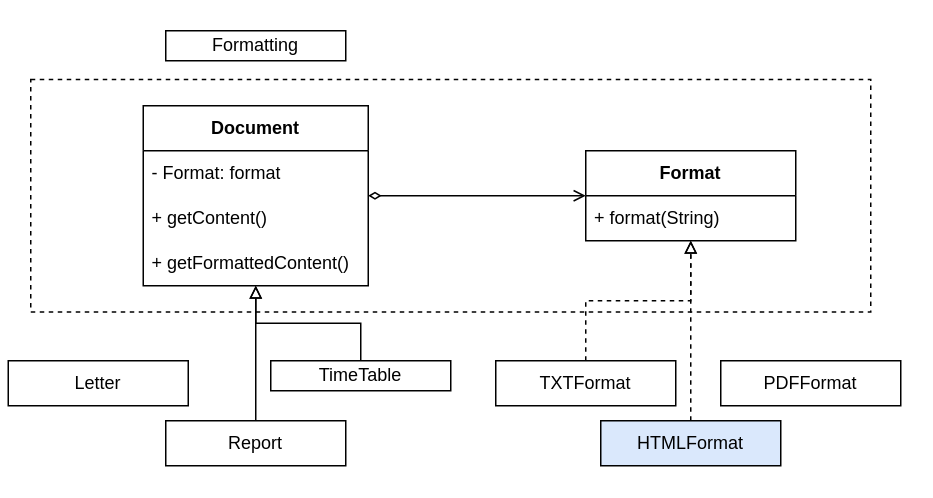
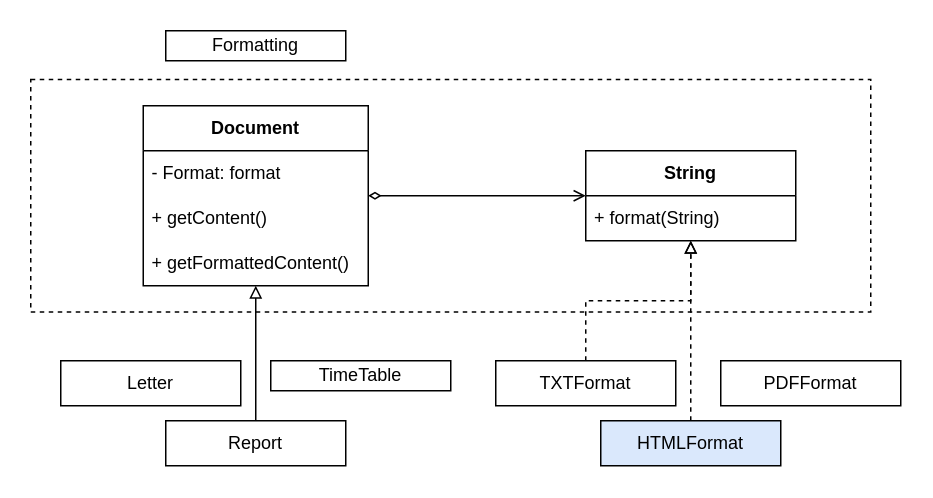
- <mxCell id="8" value="&lt;b&gt;Format&lt;/b&gt;" style="swimlane;fontStyle=0;childLayout=stackLayout;horizontal=1;startSize=30;horizontalStack=0;resizeParent=1;resizeParentMax=0;resizeLast=0;collapsible=1;marginBottom=0;whiteSpace=wrap;html=1;" parent="1" vertex="1"><mxGeometry x="390" y="100" width="140" height="60" as="geometry" /></mxCell>
+ <mxCell id="8" value="&lt;b&gt;String&lt;/b&gt;" style="swimlane;fontStyle=0;childLayout=stackLayout;horizontal=1;startSize=30;horizontalStack=0;resizeParent=1;resizeParentMax=0;resizeLast=0;collapsible=1;marginBottom=0;whiteSpace=wrap;html=1;" parent="1" vertex="1"><mxGeometry x="390" y="100" width="140" height="60" as="geometry" /></mxCell>
- <mxCell id="13" style="edgeStyle=orthogonalEdgeStyle;rounded=0;orthogonalLoop=1;jettySize=auto;html=1;endArrow=block;endFill=0;" parent="1" source="14" target="4" edge="1"><mxGeometry relative="1" as="geometry" /></mxCell>
- <mxCell id="10" value="Letter" style="rounded=0;whiteSpace=wrap;html=1;" parent="1" vertex="1"><mxGeometry x="5" y="240" width="120" height="30" as="geometry" /></mxCell>
+ <mxCell id="10" value="Letter" style="rounded=0;whiteSpace=wrap;html=1;" parent="1" vertex="1"><mxGeometry x="40" y="240" width="120" height="30" as="geometry" /></mxCell>
